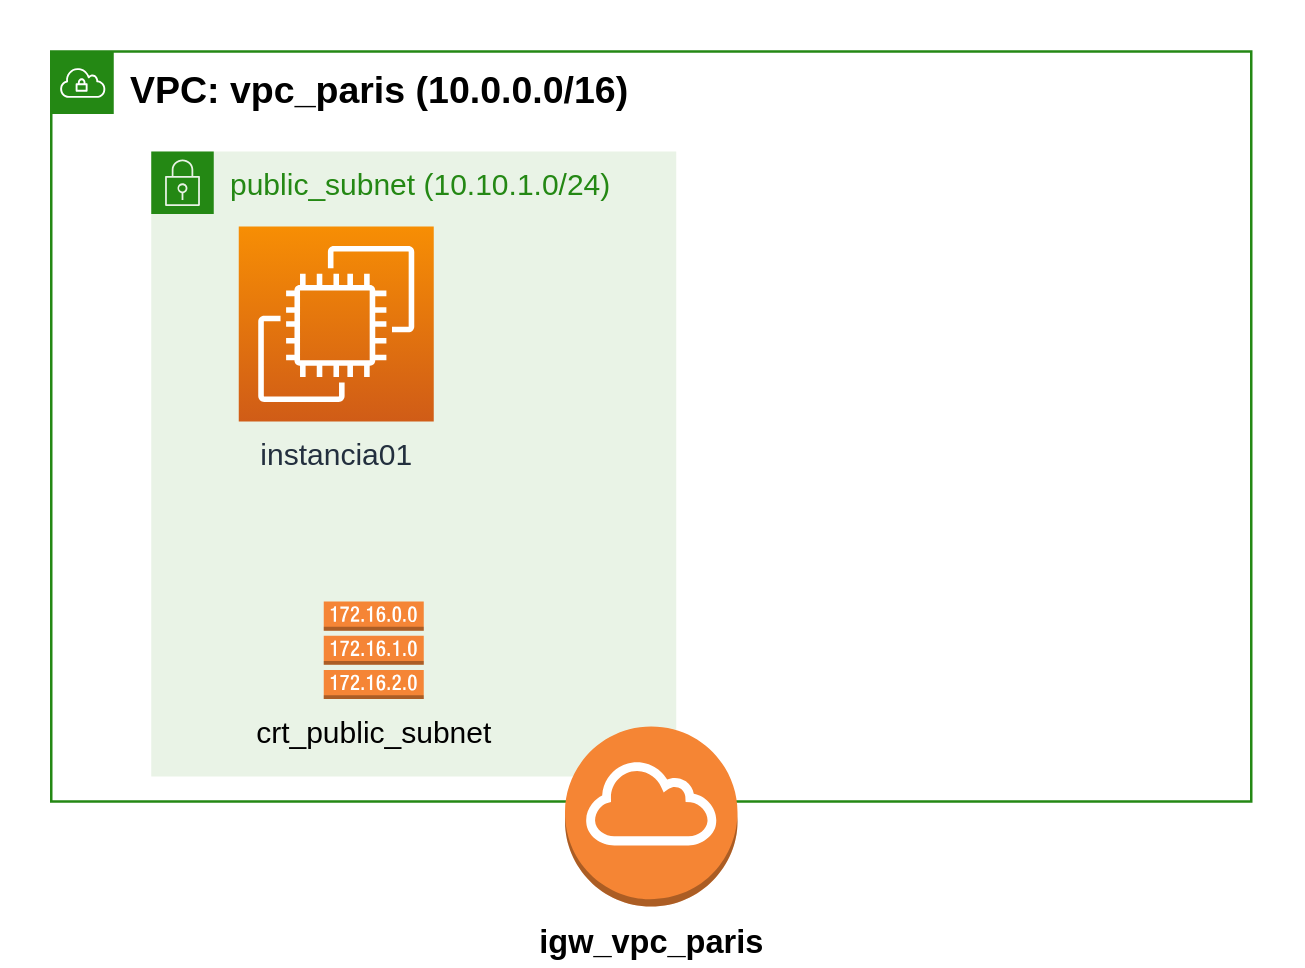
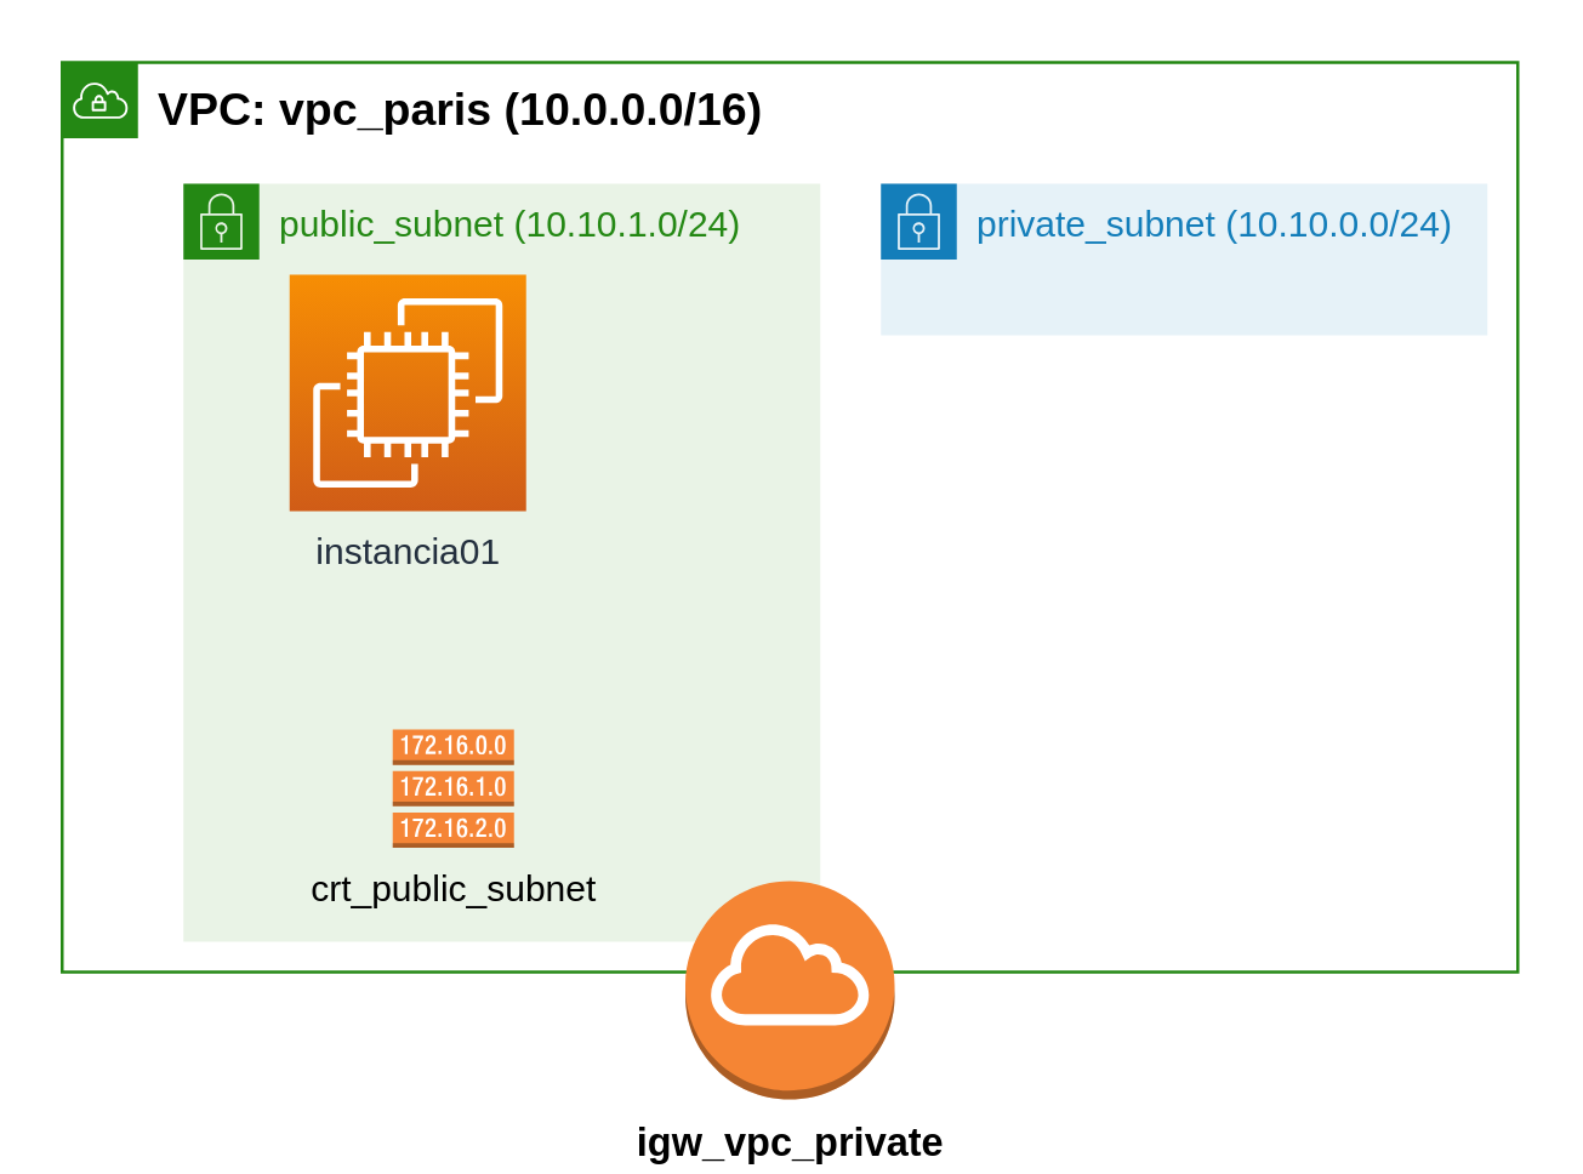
+ <mxCell id="6" value="private_subnet (10.10.0.0/24)" style="points=[[0,0],[0.25,0],[0.5,0],[0.75,0],[1,0],[1,0.25],[1,0.5],[1,0.75],[1,1],[0.75,1],[0.5,1],[0.25,1],[0,1],[0,0.75],[0,0.5],[0,0.25]];outlineConnect=0;gradientColor=none;html=1;whiteSpace=wrap;fontSize=12;fontStyle=0;container=1;pointerEvents=0;collapsible=0;recursiveResize=0;shape=mxgraph.aws4.group;grIcon=mxgraph.aws4.group_security_group;grStroke=0;strokeColor=#147EBA;fillColor=#E6F2F8;verticalAlign=top;align=left;spacingLeft=30;fontColor=#147EBA;dashed=0;" parent="2" vertex="1"><mxGeometry x="270" y="40" width="200" height="50" as="geometry" /></mxCell>
- <mxCell id="8" value="&lt;b&gt;&lt;font style=&quot;font-size: 13px;&quot;&gt;igw_vpc_paris&lt;/font&gt;&lt;/b&gt;" style="outlineConnect=0;dashed=0;verticalLabelPosition=bottom;verticalAlign=top;align=center;html=1;shape=mxgraph.aws3.internet_gateway;fillColor=#F58534;gradientColor=none;" parent="1" vertex="1"><mxGeometry x="225.5" y="290" width="69" height="72" as="geometry" /></mxCell>
+ <mxCell id="8" value="&lt;b&gt;&lt;font style=&quot;font-size: 13px;&quot;&gt;igw_vpc_private&lt;/font&gt;&lt;/b&gt;" style="outlineConnect=0;dashed=0;verticalLabelPosition=bottom;verticalAlign=top;align=center;html=1;shape=mxgraph.aws3.internet_gateway;fillColor=#F58534;gradientColor=none;" parent="1" vertex="1"><mxGeometry x="225.5" y="290" width="69" height="72" as="geometry" /></mxCell>
